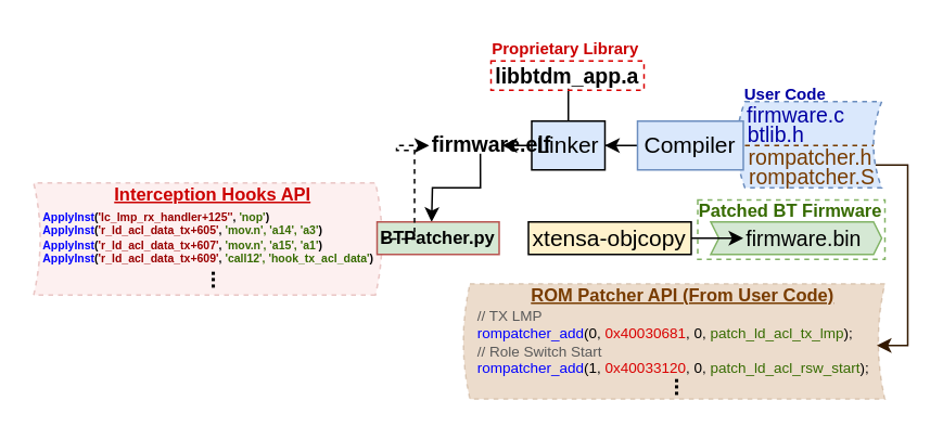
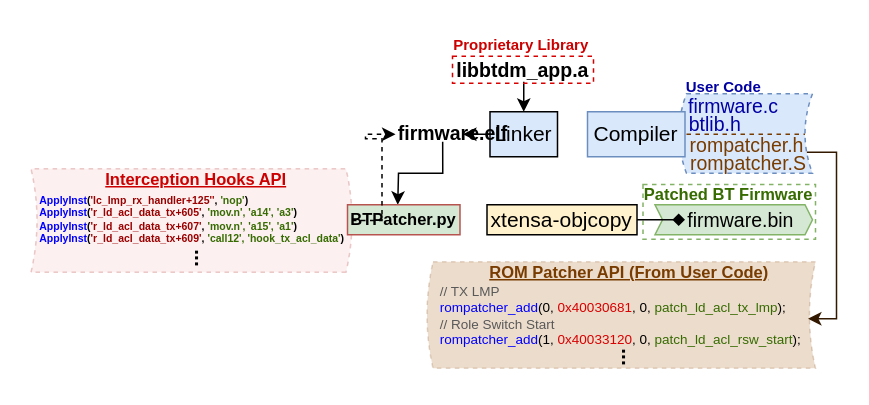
- <mxCell id="18" style="edgeStyle=orthogonalEdgeStyle;rounded=0;orthogonalLoop=1;jettySize=auto;html=1;exitX=0.5;exitY=1;exitDx=0;exitDy=0;entryX=0.5;entryY=0;entryDx=0;entryDy=0;fontSize=13;endArrow=none;" parent="1" source="20" target="11" edge="1"><mxGeometry relative="1" as="geometry" /></mxCell>
+ <mxCell id="18" style="edgeStyle=orthogonalEdgeStyle;rounded=0;orthogonalLoop=1;jettySize=auto;html=1;exitX=0.5;exitY=1;exitDx=0;exitDy=0;entryX=0.5;entryY=0;entryDx=0;entryDy=0;fontSize=13;" parent="1" source="20" target="11" edge="1"><mxGeometry relative="1" as="geometry" /></mxCell>
- <mxCell id="8" style="edgeStyle=orthogonalEdgeStyle;rounded=0;orthogonalLoop=1;jettySize=auto;html=1;entryX=1;entryY=0.5;entryDx=0;entryDy=0;fontSize=13;" parent="1" source="9" target="11" edge="1"><mxGeometry relative="1" as="geometry" /></mxCell>
- <mxCell id="22" style="edgeStyle=orthogonalEdgeStyle;rounded=0;orthogonalLoop=1;jettySize=auto;html=1;exitX=1;exitY=0.5;exitDx=0;exitDy=0;entryX=0;entryY=0.75;entryDx=0;entryDy=0;fontSize=13;fontColor=#33445C;" parent="1" source="23" target="24" edge="1"><mxGeometry relative="1" as="geometry" /></mxCell>
+ <mxCell id="22" style="edgeStyle=orthogonalEdgeStyle;rounded=0;orthogonalLoop=1;jettySize=auto;html=1;exitX=1;exitY=0.5;exitDx=0;exitDy=0;entryX=0;entryY=0.75;entryDx=0;entryDy=0;fontSize=13;fontColor=#33445C;endArrow=diamond;" parent="1" source="23" target="24" edge="1"><mxGeometry relative="1" as="geometry" /></mxCell>
